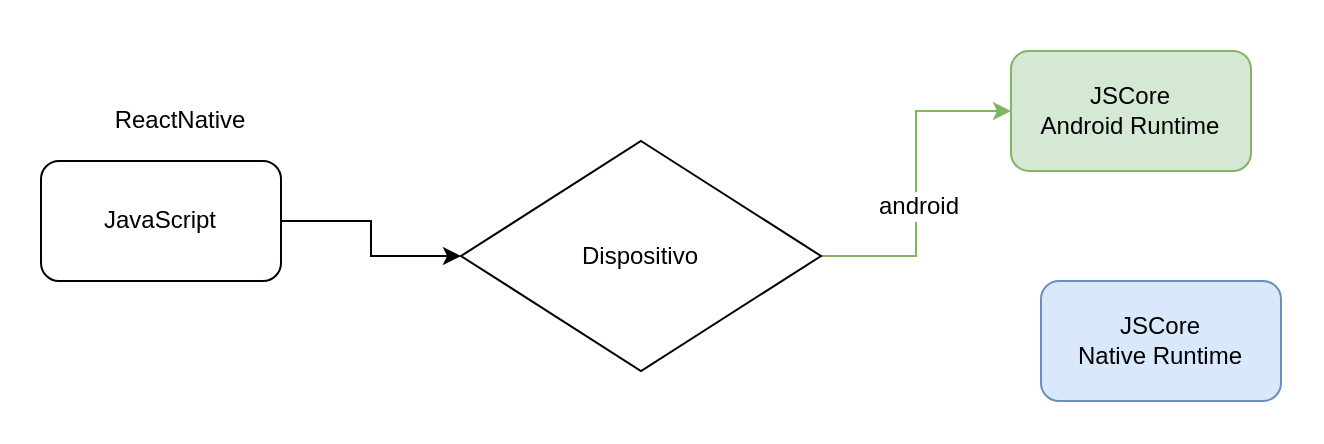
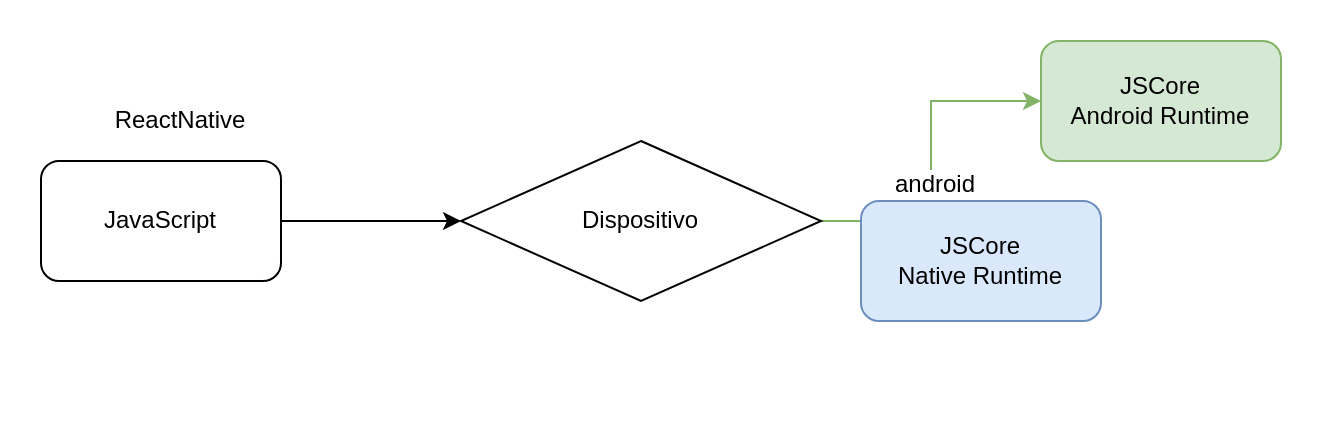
- <mxCell id="4" value="&lt;div&gt;JSCore&lt;/div&gt;&lt;div&gt;Android Runtime&lt;br&gt;&lt;/div&gt;" style="rounded=1;whiteSpace=wrap;html=1;fillColor=#d5e8d4;strokeColor=#82b366;" vertex="1" parent="1"><mxGeometry x="505" y="25" width="120" height="60" as="geometry" /></mxCell>
+ <mxCell id="4" value="&lt;div&gt;JSCore&lt;/div&gt;&lt;div&gt;Android Runtime&lt;br&gt;&lt;/div&gt;" style="rounded=1;whiteSpace=wrap;html=1;fillColor=#d5e8d4;strokeColor=#82b366;" vertex="1" parent="1"><mxGeometry x="520" y="20" width="120" height="60" as="geometry" /></mxCell>
- <mxCell id="8" value="Dispositivo" style="rhombus;whiteSpace=wrap;html=1;" vertex="1" parent="1"><mxGeometry x="230" y="70" width="180" height="115" as="geometry" /></mxCell>
+ <mxCell id="8" value="Dispositivo" style="rhombus;whiteSpace=wrap;html=1;" vertex="1" parent="1"><mxGeometry x="230" y="70" width="180" height="80" as="geometry" /></mxCell>
- <mxCell id="9" value="&lt;div&gt;JSCore&lt;/div&gt;&lt;div&gt;Native Runtime&lt;br&gt;&lt;/div&gt;" style="rounded=1;whiteSpace=wrap;html=1;fillColor=#dae8fc;strokeColor=#6c8ebf;" vertex="1" parent="1"><mxGeometry x="520" y="140" width="120" height="60" as="geometry" /></mxCell>
+ <mxCell id="9" value="&lt;div&gt;JSCore&lt;/div&gt;&lt;div&gt;Native Runtime&lt;br&gt;&lt;/div&gt;" style="rounded=1;whiteSpace=wrap;html=1;fillColor=#dae8fc;strokeColor=#6c8ebf;" vertex="1" parent="1"><mxGeometry x="430" y="100" width="120" height="60" as="geometry" /></mxCell>
